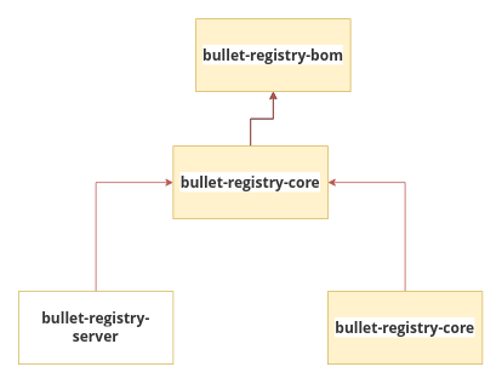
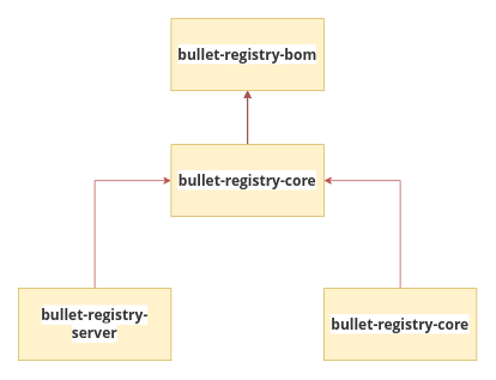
- <mxCell id="9" value="&lt;span style=&quot;color: rgb(51 , 51 , 51) ; font-family: &amp;#34;open sans&amp;#34; , &amp;#34;clear sans&amp;#34; , &amp;#34;helvetica neue&amp;#34; , &amp;#34;helvetica&amp;#34; , &amp;#34;arial&amp;#34; , sans-serif ; font-size: 16px ; text-align: left ; background-color: rgb(255 , 255 , 255)&quot;&gt;&lt;b&gt;bullet-registry-bom&lt;/b&gt;&lt;/span&gt;" style="rounded=0;whiteSpace=wrap;html=1;fillColor=#fff2cc;strokeColor=#d6b656;" vertex="1" parent="1"><mxGeometry x="215" y="20" width="170" height="80" as="geometry" /></mxCell>
+ <mxCell id="9" value="&lt;span style=&quot;color: rgb(51 , 51 , 51) ; font-family: &amp;#34;open sans&amp;#34; , &amp;#34;clear sans&amp;#34; , &amp;#34;helvetica neue&amp;#34; , &amp;#34;helvetica&amp;#34; , &amp;#34;arial&amp;#34; , sans-serif ; font-size: 16px ; text-align: left ; background-color: rgb(255 , 255 , 255)&quot;&gt;&lt;b&gt;bullet-registry-bom&lt;/b&gt;&lt;/span&gt;" style="rounded=0;whiteSpace=wrap;html=1;fillColor=#fff2cc;strokeColor=#d6b656;" vertex="1" parent="1"><mxGeometry x="190" y="20" width="170" height="80" as="geometry" /></mxCell>
- <mxCell id="6" value="&lt;span style=&quot;color: rgb(51 , 51 , 51) ; font-family: &amp;#34;open sans&amp;#34; , &amp;#34;clear sans&amp;#34; , &amp;#34;helvetica neue&amp;#34; , &amp;#34;helvetica&amp;#34; , &amp;#34;arial&amp;#34; , sans-serif ; font-size: 16px ; text-align: left ; background-color: rgb(255 , 255 , 255)&quot;&gt;&lt;b&gt;bullet-registry-server&lt;/b&gt;&lt;/span&gt;" style="rounded=0;whiteSpace=wrap;html=1;fillColor=#ffffff;strokeColor=#d6b656;" vertex="1" parent="1"><mxGeometry x="20" y="320" width="170" height="80" as="geometry" /></mxCell>
+ <mxCell id="6" value="&lt;span style=&quot;color: rgb(51 , 51 , 51) ; font-family: &amp;#34;open sans&amp;#34; , &amp;#34;clear sans&amp;#34; , &amp;#34;helvetica neue&amp;#34; , &amp;#34;helvetica&amp;#34; , &amp;#34;arial&amp;#34; , sans-serif ; font-size: 16px ; text-align: left ; background-color: rgb(255 , 255 , 255)&quot;&gt;&lt;b&gt;bullet-registry-server&lt;/b&gt;&lt;/span&gt;" style="rounded=0;whiteSpace=wrap;html=1;fillColor=#fff2cc;strokeColor=#d6b656;" vertex="1" parent="1"><mxGeometry x="20" y="320" width="170" height="80" as="geometry" /></mxCell>
